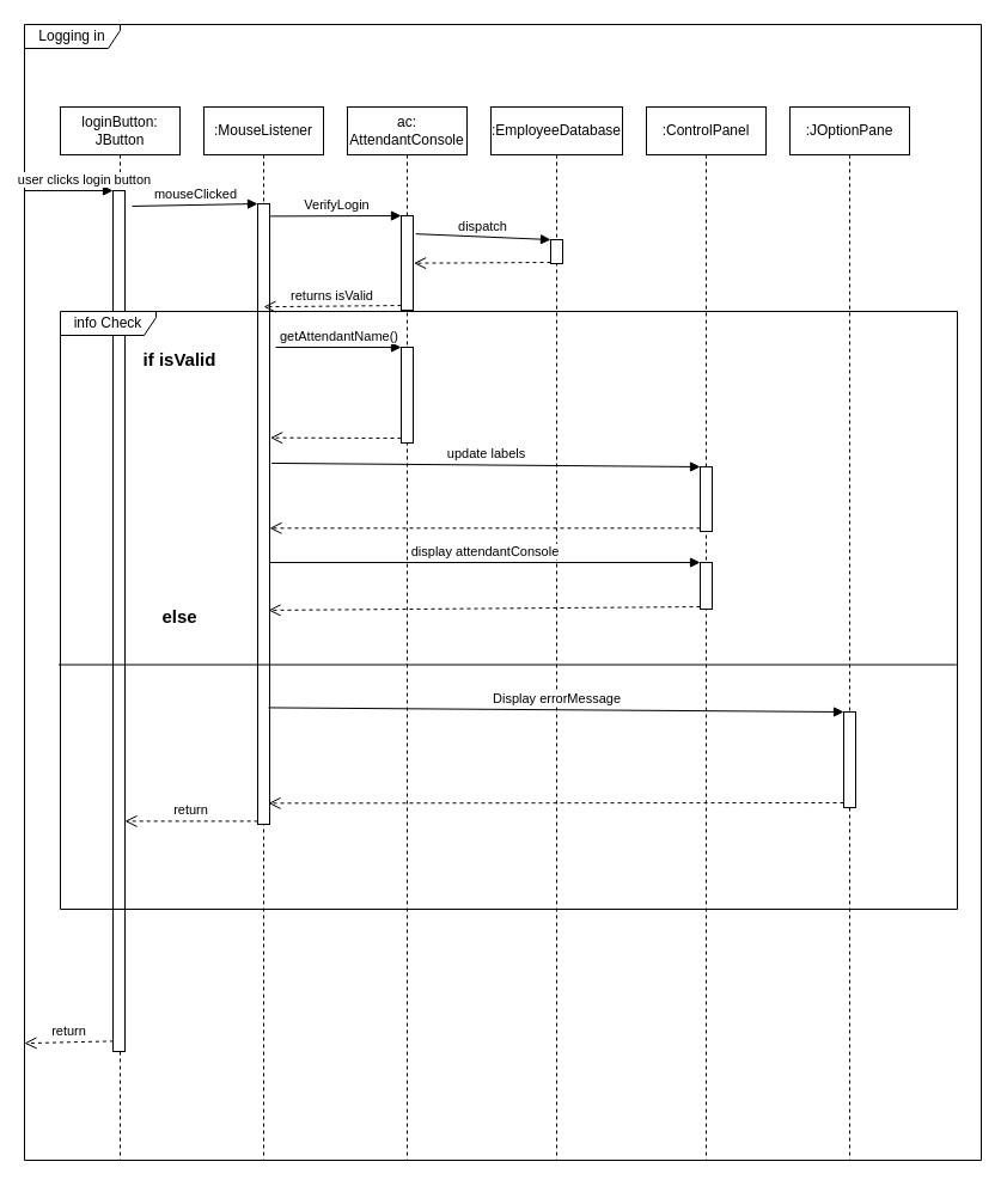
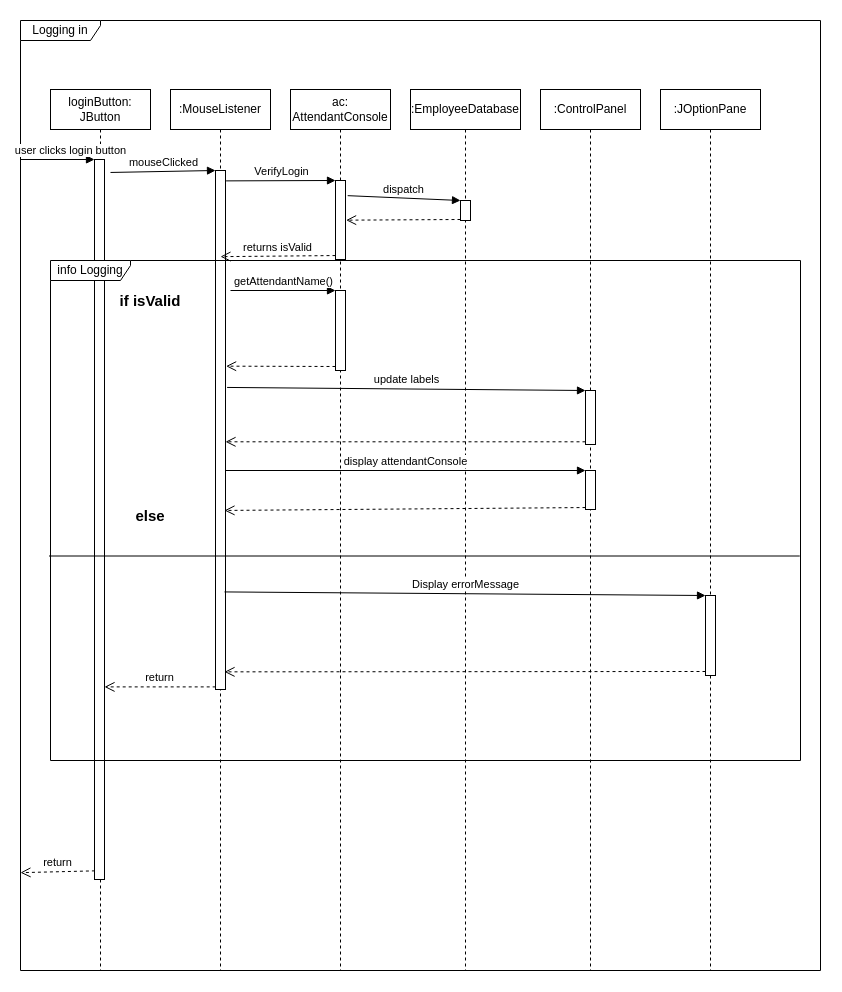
- <mxCell id="37" value="info Check" style="shape=umlFrame;whiteSpace=wrap;html=1;width=80;height=20;" parent="1" vertex="1"><mxGeometry x="50" y="260" width="750" height="500" as="geometry" /></mxCell>
+ <mxCell id="37" value="info Logging" style="shape=umlFrame;whiteSpace=wrap;html=1;width=80;height=20;" parent="1" vertex="1"><mxGeometry x="50" y="260" width="750" height="500" as="geometry" /></mxCell>
